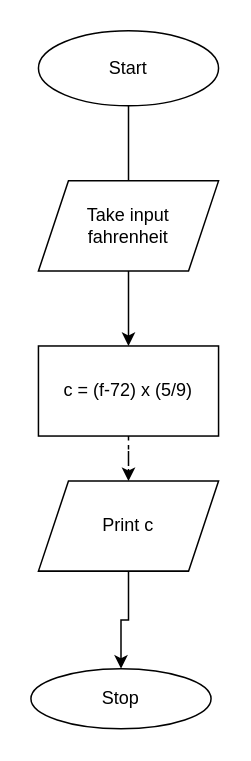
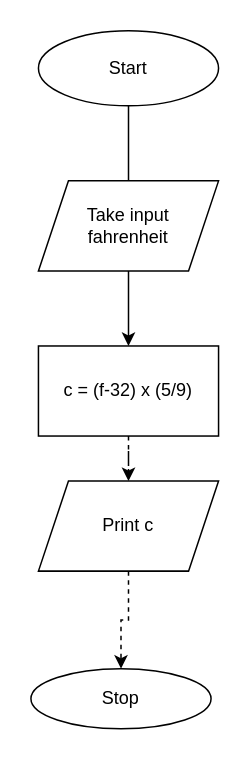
- <mxCell id="7" value="c = (f-72) x (5/9)" style="rounded=0;whiteSpace=wrap;html=1;" vertex="1" parent="1"><mxGeometry x="25" y="230" width="120" height="60" as="geometry" /></mxCell>
+ <mxCell id="7" value="c = (f-32) x (5/9)" style="rounded=0;whiteSpace=wrap;html=1;" vertex="1" parent="1"><mxGeometry x="25" y="230" width="120" height="60" as="geometry" /></mxCell>
- <mxCell id="8" style="edgeStyle=orthogonalEdgeStyle;rounded=0;orthogonalLoop=1;jettySize=auto;html=1;exitX=0.5;exitY=1;exitDx=0;exitDy=0;entryX=0.5;entryY=0;entryDx=0;entryDy=0;" edge="1" parent="1" source="9" target="10"><mxGeometry relative="1" as="geometry" /></mxCell>
+ <mxCell id="8" style="edgeStyle=orthogonalEdgeStyle;rounded=0;orthogonalLoop=1;jettySize=auto;html=1;exitX=0.5;exitY=1;exitDx=0;exitDy=0;entryX=0.5;entryY=0;entryDx=0;entryDy=0;dashed=1;" edge="1" parent="1" source="9" target="10"><mxGeometry relative="1" as="geometry" /></mxCell>
